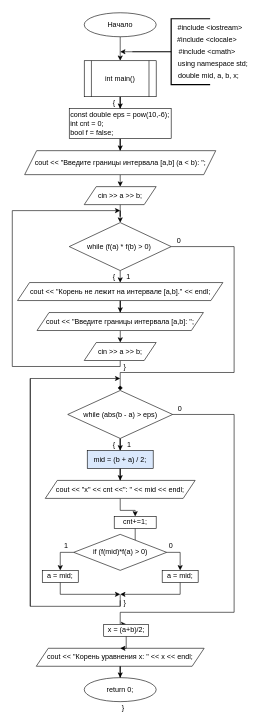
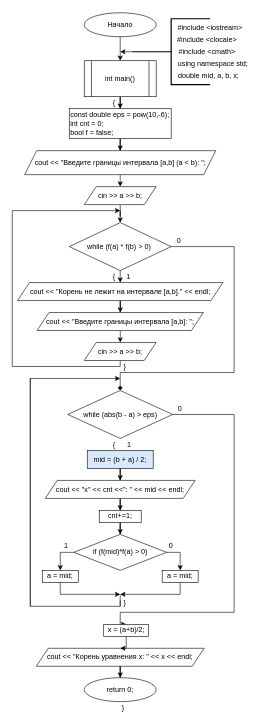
- <mxCell id="29" style="edgeStyle=orthogonalEdgeStyle;rounded=0;orthogonalLoop=1;jettySize=auto;html=1;entryX=0.5;entryY=0;entryDx=0;entryDy=0;" parent="1" source="30" target="32" edge="1"><mxGeometry relative="1" as="geometry" /></mxCell>
- <mxCell id="36" value="cnt+=1;" style="rounded=0;whiteSpace=wrap;html=1;" parent="1" vertex="1"><mxGeometry x="190" y="860" width="70" height="20" as="geometry" /></mxCell>
+ <mxCell id="36" value="cnt+=1;" style="rounded=0;whiteSpace=wrap;html=1;" parent="1" vertex="1"><mxGeometry x="165" y="850" width="70" height="20" as="geometry" /></mxCell>
